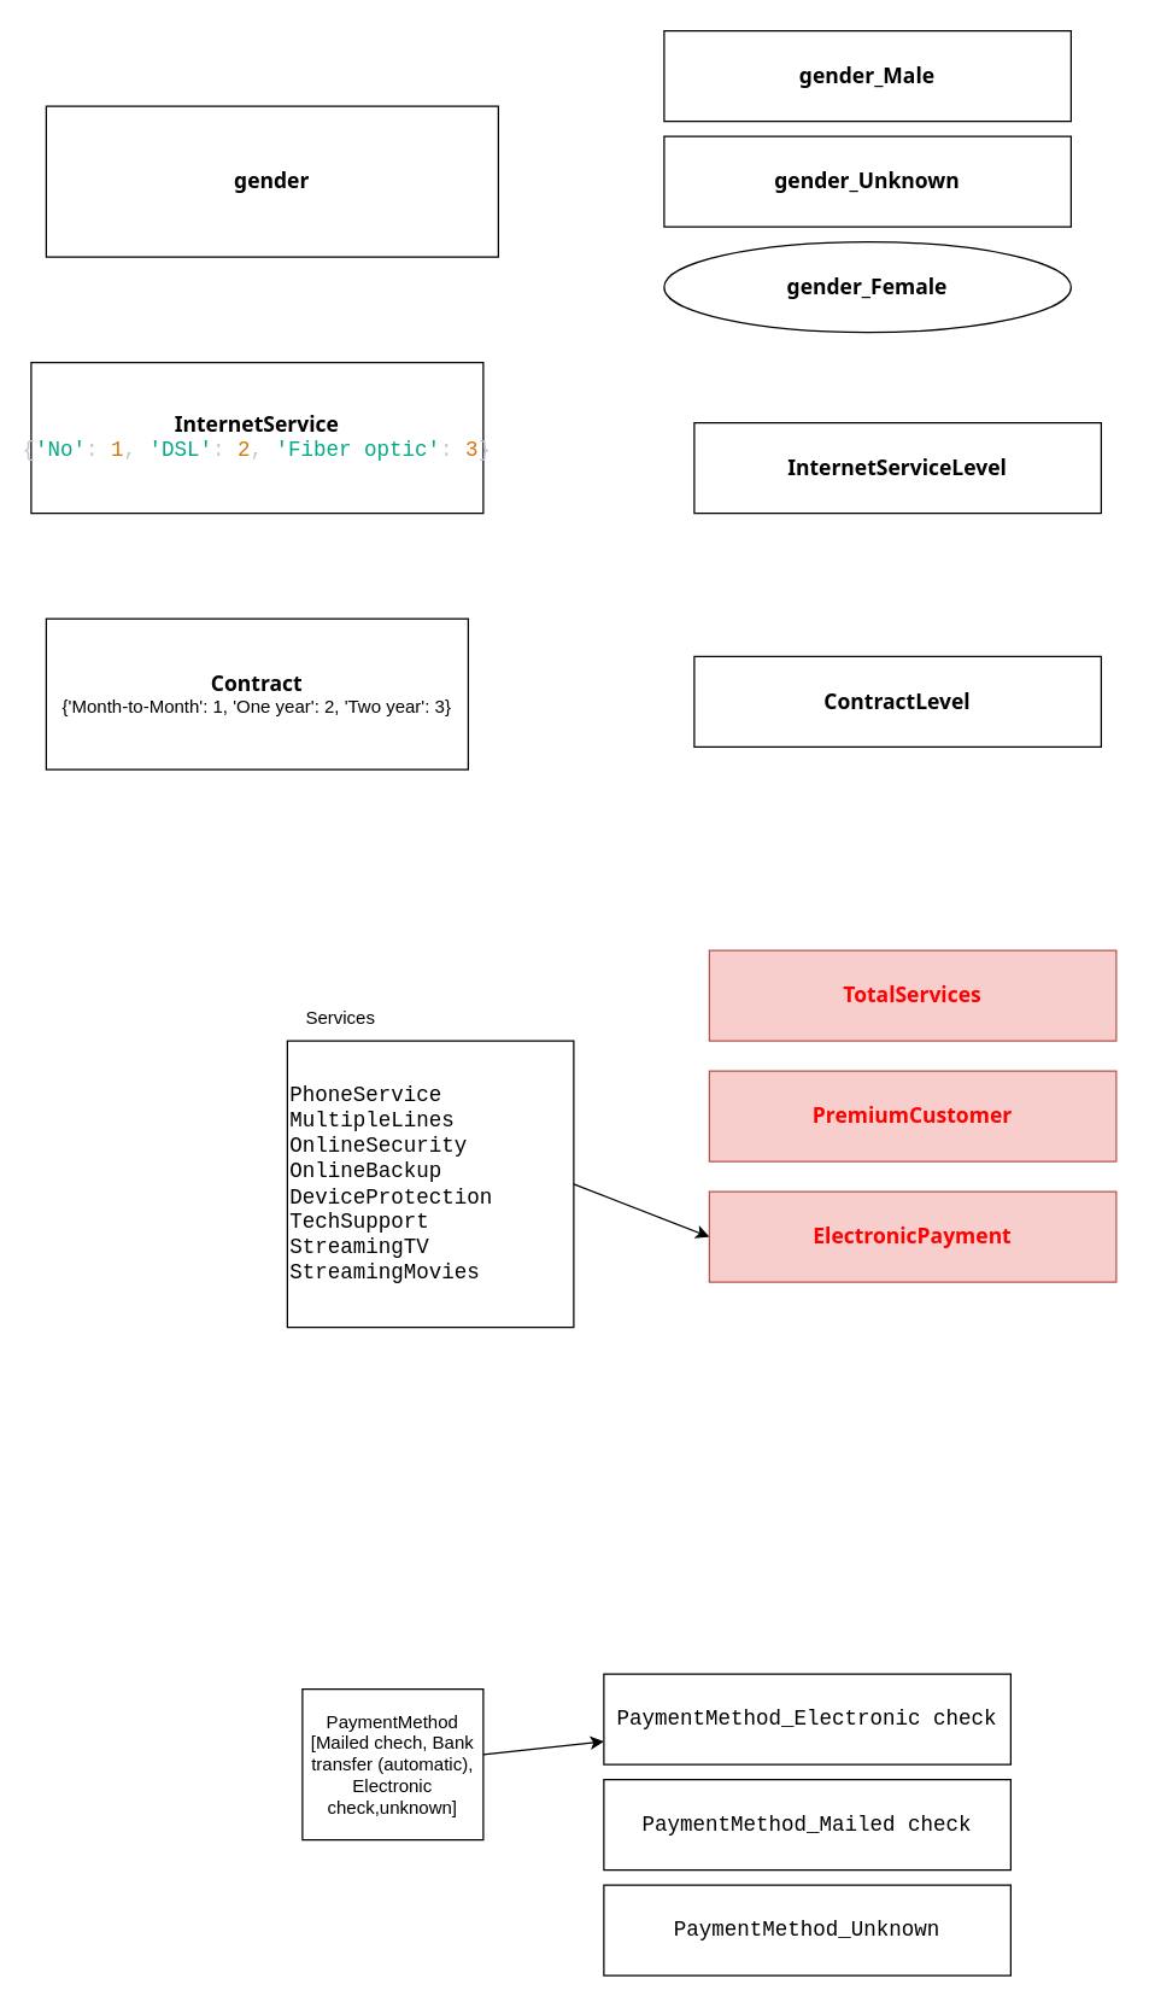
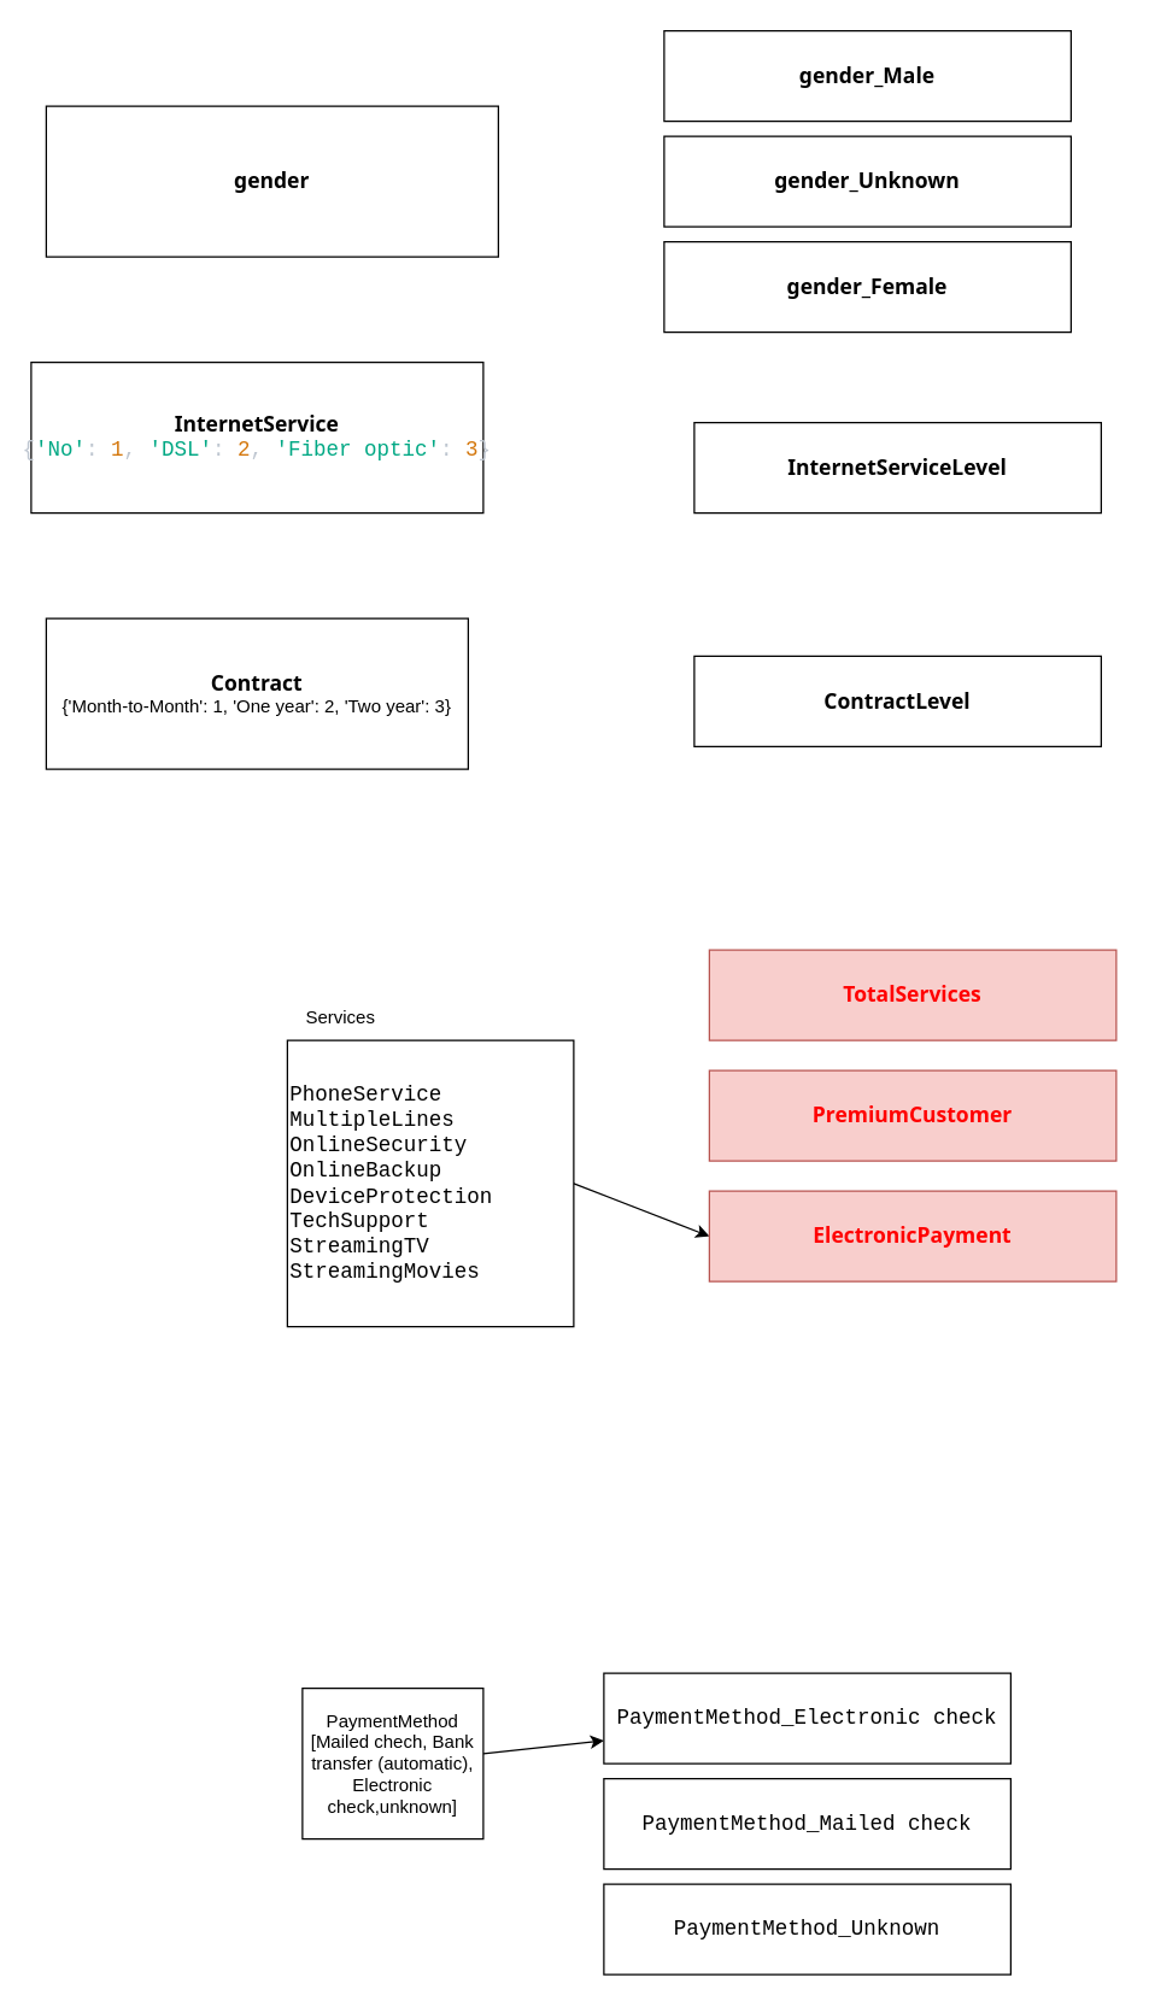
- <mxCell id="20" value="&lt;span style=&quot;font-family: &amp;quot;Segoe UI&amp;quot;, &amp;quot;Segoe UI Web (West European)&amp;quot;, &amp;quot;Segoe UI&amp;quot;, -apple-system, BlinkMacSystemFont, Roboto, &amp;quot;Helvetica Neue&amp;quot;, sans-serif; font-size: 14px; font-weight: 600; text-align: start; text-wrap-mode: nowrap;&quot;&gt;&lt;font style=&quot;color: rgb(0, 0, 0);&quot;&gt;gender_Female&lt;/font&gt;&lt;/span&gt;" style="ellipse;whiteSpace=wrap;html=1;" vertex="1" parent="1"><mxGeometry x="440" y="160" width="270" height="60" as="geometry" /></mxCell>
+ <mxCell id="20" value="&lt;span style=&quot;font-family: &amp;quot;Segoe UI&amp;quot;, &amp;quot;Segoe UI Web (West European)&amp;quot;, &amp;quot;Segoe UI&amp;quot;, -apple-system, BlinkMacSystemFont, Roboto, &amp;quot;Helvetica Neue&amp;quot;, sans-serif; font-size: 14px; font-weight: 600; text-align: start; text-wrap-mode: nowrap;&quot;&gt;&lt;font style=&quot;color: rgb(0, 0, 0);&quot;&gt;gender_Female&lt;/font&gt;&lt;/span&gt;" style="whiteSpace=wrap;html=1;rounded=0;" vertex="1" parent="1"><mxGeometry x="440" y="160" width="270" height="60" as="geometry" /></mxCell>
